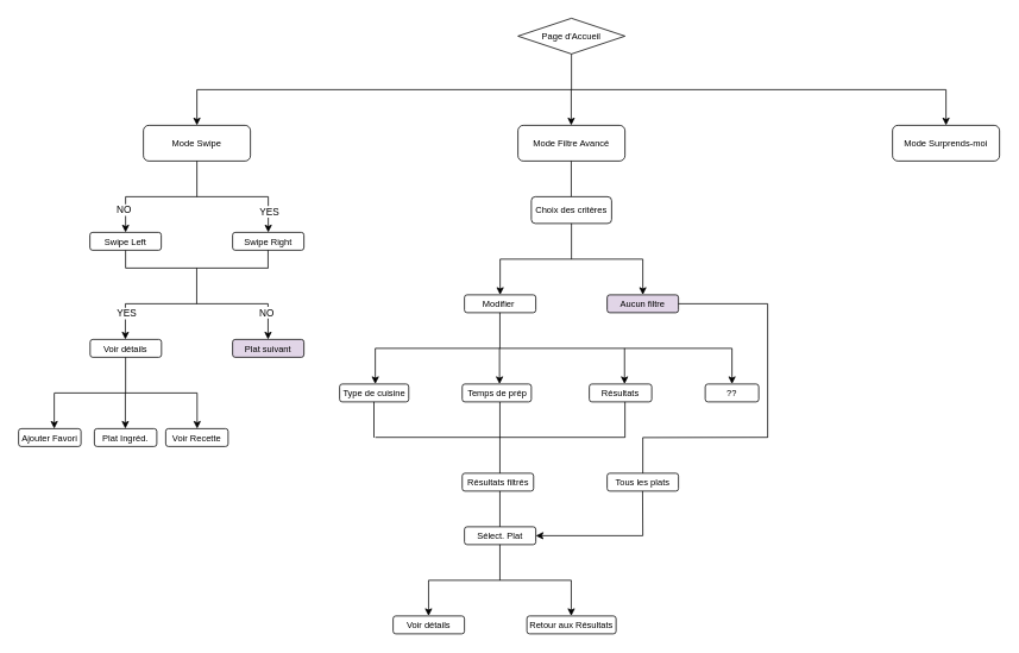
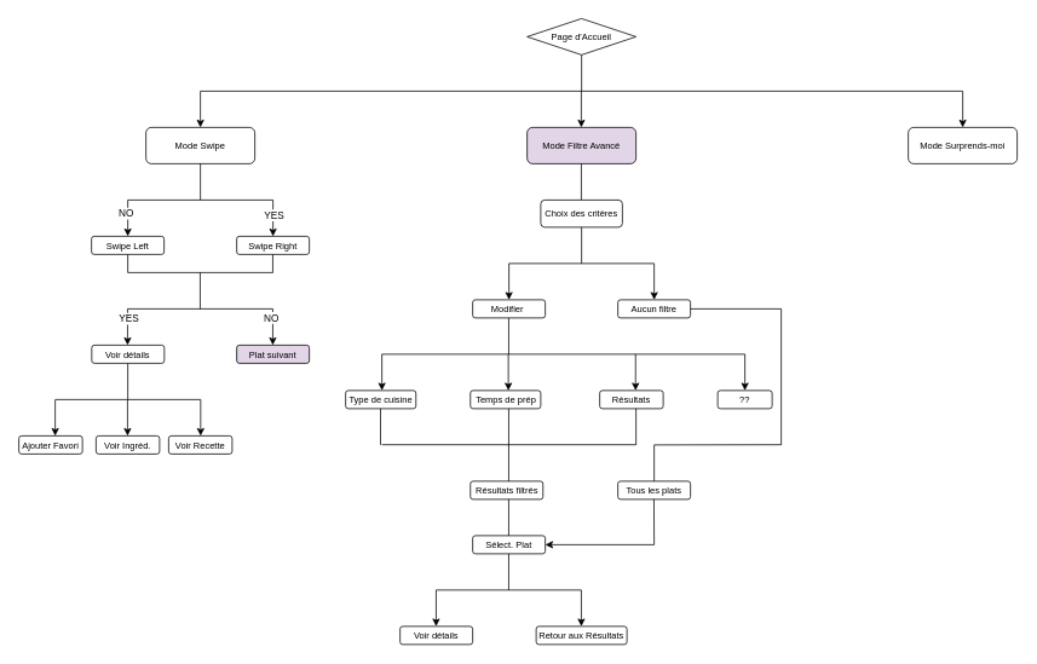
- <mxCell id="9" value="&lt;font style=&quot;font-size: 10px;&quot;&gt;Mode Filtre Avancé&lt;/font&gt;" style="rounded=1;whiteSpace=wrap;html=1;" vertex="1" parent="1"><mxGeometry x="580" y="140" width="120" height="40" as="geometry" /></mxCell>
+ <mxCell id="9" value="&lt;font style=&quot;font-size: 10px;&quot;&gt;Mode Filtre Avancé&lt;/font&gt;" style="rounded=1;whiteSpace=wrap;html=1;fillColor=#e1d5e7;" vertex="1" parent="1"><mxGeometry x="580" y="140" width="120" height="40" as="geometry" /></mxCell>
- <mxCell id="42" value="&lt;font style=&quot;font-size: 10px;&quot;&gt;Aucun filtre&lt;/font&gt;" style="rounded=1;whiteSpace=wrap;html=1;fillColor=#e1d5e7;" vertex="1" parent="1"><mxGeometry x="680" y="330" width="80" height="20" as="geometry" /></mxCell>
+ <mxCell id="42" value="&lt;font style=&quot;font-size: 10px;&quot;&gt;Aucun filtre&lt;/font&gt;" style="rounded=1;whiteSpace=wrap;html=1;" vertex="1" parent="1"><mxGeometry x="680" y="330" width="80" height="20" as="geometry" /></mxCell>
- <mxCell id="33" value="&lt;font style=&quot;font-size: 10px;&quot;&gt;Plat Ingréd.&lt;/font&gt;" style="rounded=1;whiteSpace=wrap;html=1;" vertex="1" parent="1"><mxGeometry x="105" y="480" width="70" height="20" as="geometry" /></mxCell>
+ <mxCell id="33" value="&lt;font style=&quot;font-size: 10px;&quot;&gt;Voir Ingréd.&lt;/font&gt;" style="rounded=1;whiteSpace=wrap;html=1;" vertex="1" parent="1"><mxGeometry x="105" y="480" width="70" height="20" as="geometry" /></mxCell>
